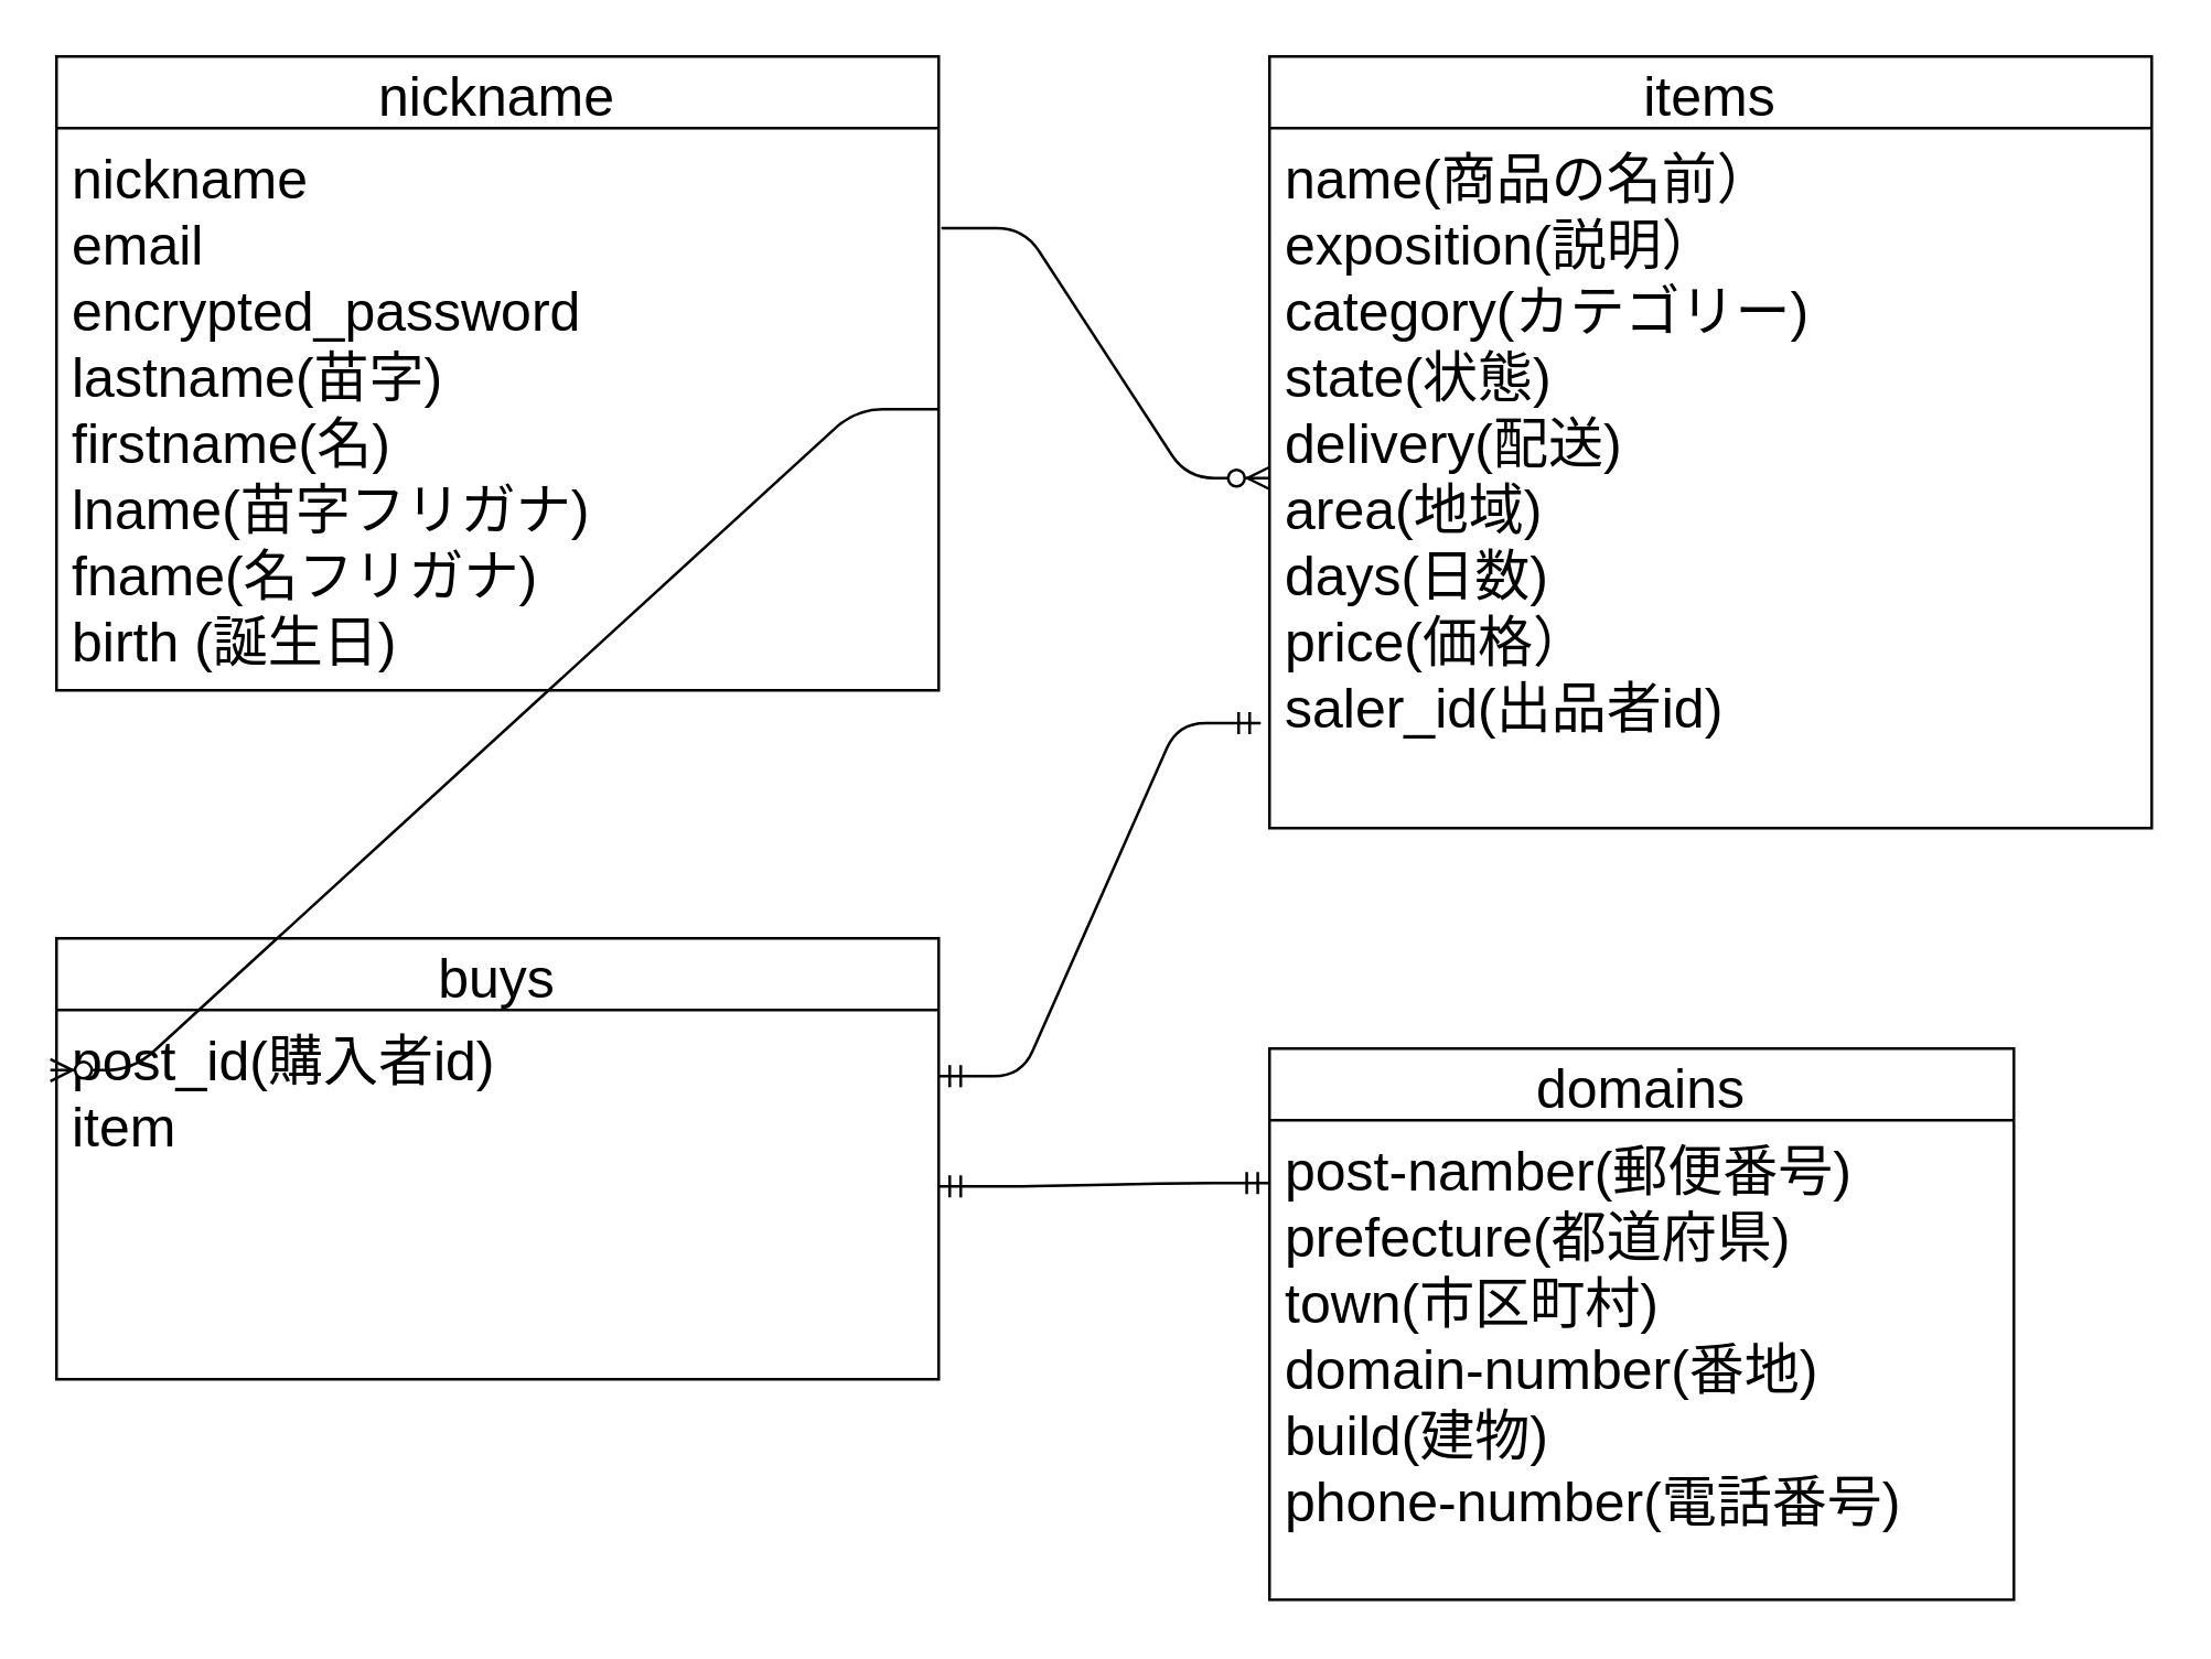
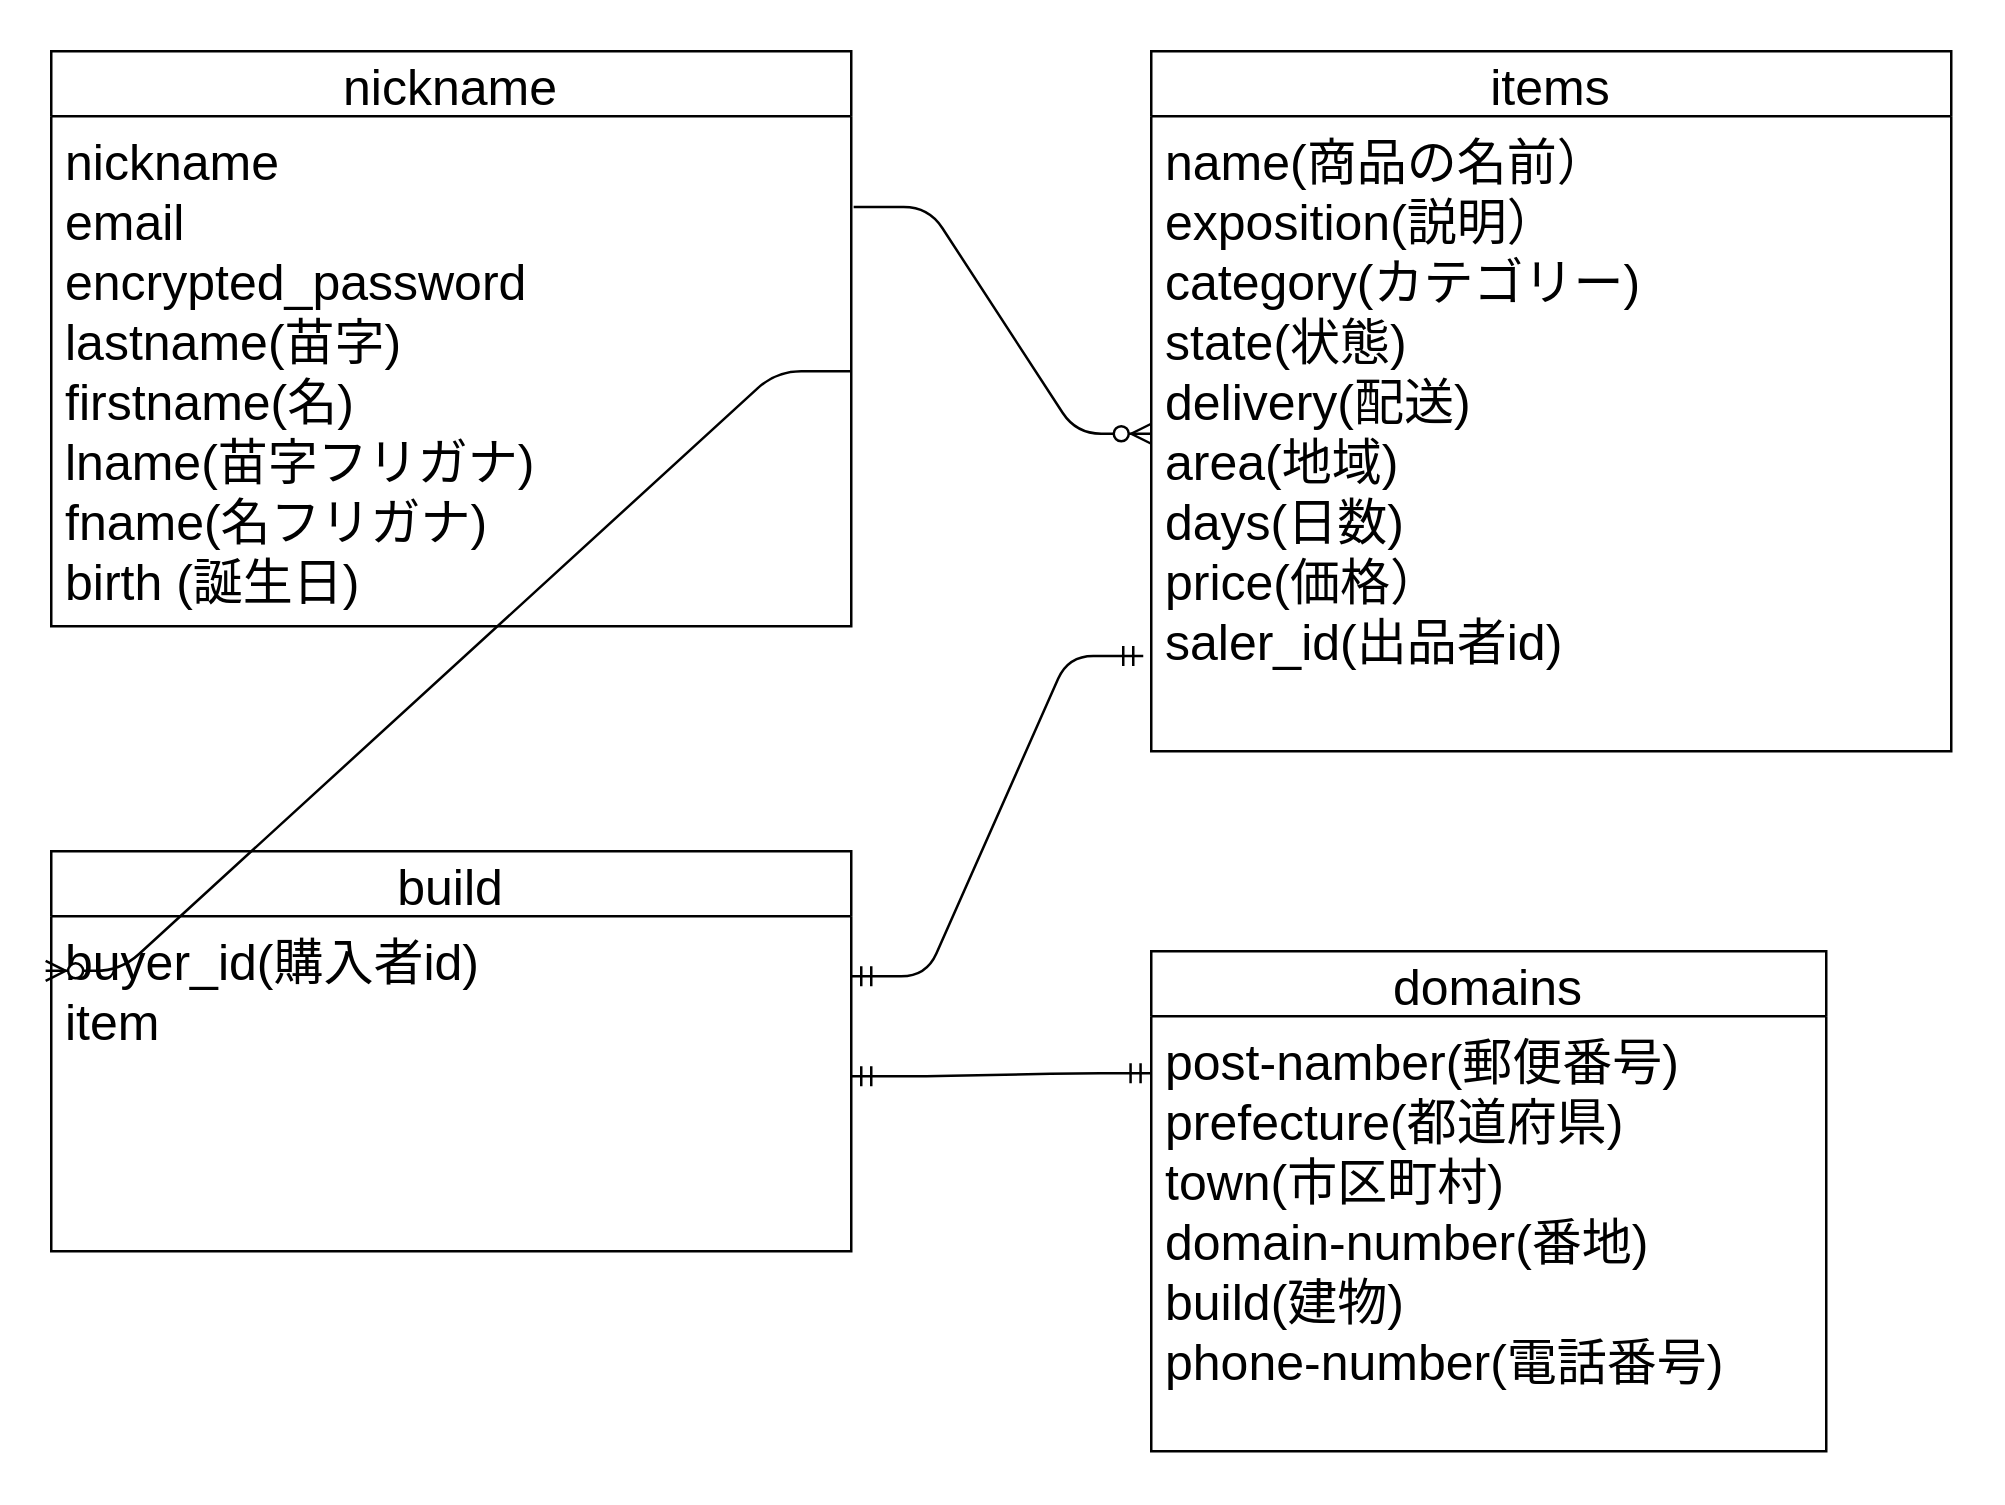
- <mxCell id="6" value="buys" style="swimlane;fontStyle=0;childLayout=stackLayout;horizontal=1;startSize=26;horizontalStack=0;resizeParent=1;resizeParentMax=0;resizeLast=0;collapsible=1;marginBottom=0;align=center;fontSize=20;" parent="1" vertex="1"><mxGeometry x="20" y="340" width="320" height="160" as="geometry" /></mxCell>
+ <mxCell id="6" value="build" style="swimlane;fontStyle=0;childLayout=stackLayout;horizontal=1;startSize=26;horizontalStack=0;resizeParent=1;resizeParentMax=0;resizeLast=0;collapsible=1;marginBottom=0;align=center;fontSize=20;" parent="1" vertex="1"><mxGeometry x="20" y="340" width="320" height="160" as="geometry" /></mxCell>
- <mxCell id="7" value="post_id(購入者id)&#10;item&#10;" style="text;strokeColor=none;fillColor=none;spacingLeft=4;spacingRight=4;overflow=hidden;rotatable=0;points=[[0,0.5],[1,0.5]];portConstraint=eastwest;fontSize=20;" parent="6" vertex="1"><mxGeometry y="26" width="320" height="134" as="geometry" /></mxCell>
+ <mxCell id="7" value="buyer_id(購入者id)&#10;item&#10;" style="text;strokeColor=none;fillColor=none;spacingLeft=4;spacingRight=4;overflow=hidden;rotatable=0;points=[[0,0.5],[1,0.5]];portConstraint=eastwest;fontSize=20;" parent="6" vertex="1"><mxGeometry y="26" width="320" height="134" as="geometry" /></mxCell>
